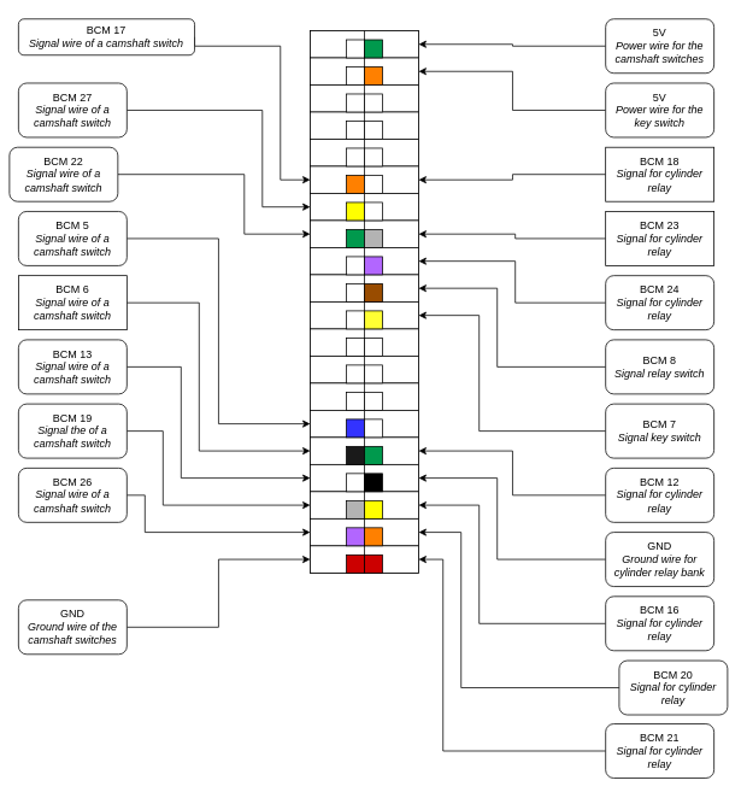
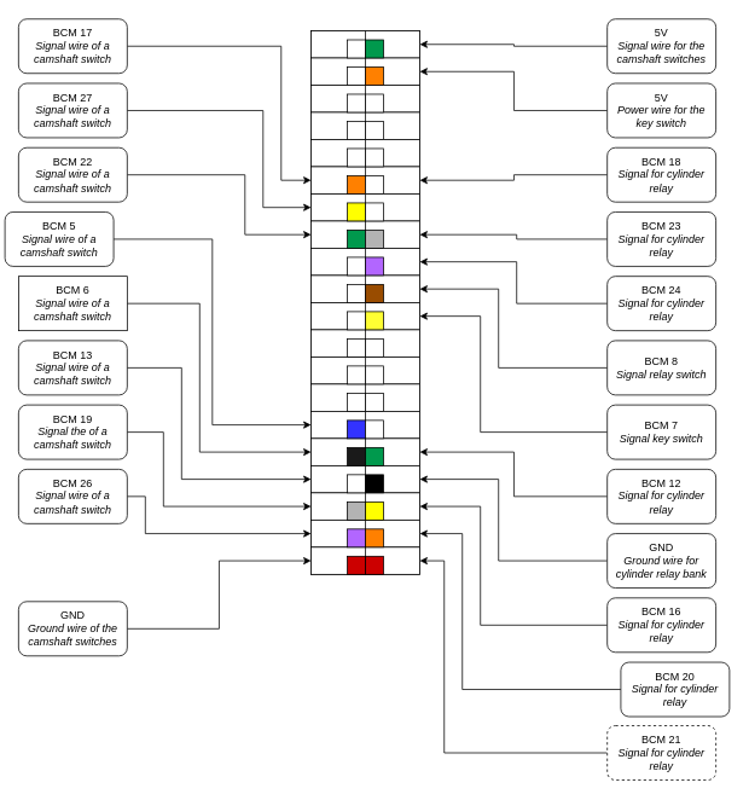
- <mxCell id="39" value="BCM 17&lt;br&gt;&lt;i&gt;Signal wire of a camshaft switch&lt;/i&gt;" style="rounded=1;whiteSpace=wrap;html=1;" parent="1" vertex="1"><mxGeometry x="20" y="20" width="195" height="40" as="geometry" /></mxCell>
+ <mxCell id="39" value="BCM 17&lt;br&gt;&lt;i&gt;Signal wire of a camshaft switch&lt;/i&gt;" style="rounded=1;whiteSpace=wrap;html=1;" parent="1" vertex="1"><mxGeometry x="20" y="20" width="120" height="60" as="geometry" /></mxCell>
- <mxCell id="78" value="5V&lt;br&gt;&lt;i&gt;Power wire for the camshaft switches&lt;/i&gt;" style="rounded=1;whiteSpace=wrap;html=1;" parent="1" vertex="1"><mxGeometry x="670" y="20" width="120" height="60" as="geometry" /></mxCell>
+ <mxCell id="78" value="5V&lt;br&gt;&lt;i&gt;Signal wire for the camshaft switches&lt;/i&gt;" style="rounded=1;whiteSpace=wrap;html=1;" parent="1" vertex="1"><mxGeometry x="670" y="20" width="120" height="60" as="geometry" /></mxCell>
- <mxCell id="35" value="BCM 22&lt;br&gt;&lt;i&gt;Signal wire of a camshaft switch&lt;/i&gt;" style="rounded=1;whiteSpace=wrap;html=1;" parent="1" vertex="1"><mxGeometry x="10" y="162" width="120" height="60" as="geometry" /></mxCell>
+ <mxCell id="35" value="BCM 22&lt;br&gt;&lt;i&gt;Signal wire of a camshaft switch&lt;/i&gt;" style="rounded=1;whiteSpace=wrap;html=1;" parent="1" vertex="1"><mxGeometry x="20" y="162" width="120" height="60" as="geometry" /></mxCell>
- <mxCell id="82" value="BCM 18&lt;br&gt;&lt;i&gt;Signal for cylinder relay&lt;/i&gt;" style="whiteSpace=wrap;html=1;rounded=0;" parent="1" vertex="1"><mxGeometry x="670" y="162" width="120" height="60" as="geometry" /></mxCell>
+ <mxCell id="82" value="BCM 18&lt;br&gt;&lt;i&gt;Signal for cylinder relay&lt;/i&gt;" style="rounded=1;whiteSpace=wrap;html=1;" parent="1" vertex="1"><mxGeometry x="670" y="162" width="120" height="60" as="geometry" /></mxCell>
- <mxCell id="33" value="BCM 5&lt;br&gt;&lt;i&gt;Signal wire of a camshaft switch&lt;/i&gt;" style="rounded=1;whiteSpace=wrap;html=1;" parent="1" vertex="1"><mxGeometry x="20" y="233" width="120" height="60" as="geometry" /></mxCell>
+ <mxCell id="33" value="BCM 5&lt;br&gt;&lt;i&gt;Signal wire of a camshaft switch&lt;/i&gt;" style="rounded=1;whiteSpace=wrap;html=1;" parent="1" vertex="1"><mxGeometry x="5" y="233" width="120" height="60" as="geometry" /></mxCell>
- <mxCell id="84" value="BCM 23&lt;br&gt;&lt;i&gt;Signal for cylinder relay&lt;/i&gt;" style="whiteSpace=wrap;html=1;rounded=0;" parent="1" vertex="1"><mxGeometry x="670" y="233" width="120" height="60" as="geometry" /></mxCell>
+ <mxCell id="84" value="BCM 23&lt;br&gt;&lt;i&gt;Signal for cylinder relay&lt;/i&gt;" style="rounded=1;whiteSpace=wrap;html=1;" parent="1" vertex="1"><mxGeometry x="670" y="233" width="120" height="60" as="geometry" /></mxCell>
- <mxCell id="95" value="BCM 21&lt;br&gt;&lt;i&gt;Signal for cylinder relay&lt;/i&gt;" style="rounded=1;whiteSpace=wrap;html=1;" parent="1" vertex="1"><mxGeometry x="670" y="800" width="120" height="60" as="geometry" /></mxCell>
+ <mxCell id="95" value="BCM 21&lt;br&gt;&lt;i&gt;Signal for cylinder relay&lt;/i&gt;" style="rounded=1;whiteSpace=wrap;html=1;dashed=1;" parent="1" vertex="1"><mxGeometry x="670" y="800" width="120" height="60" as="geometry" /></mxCell>
